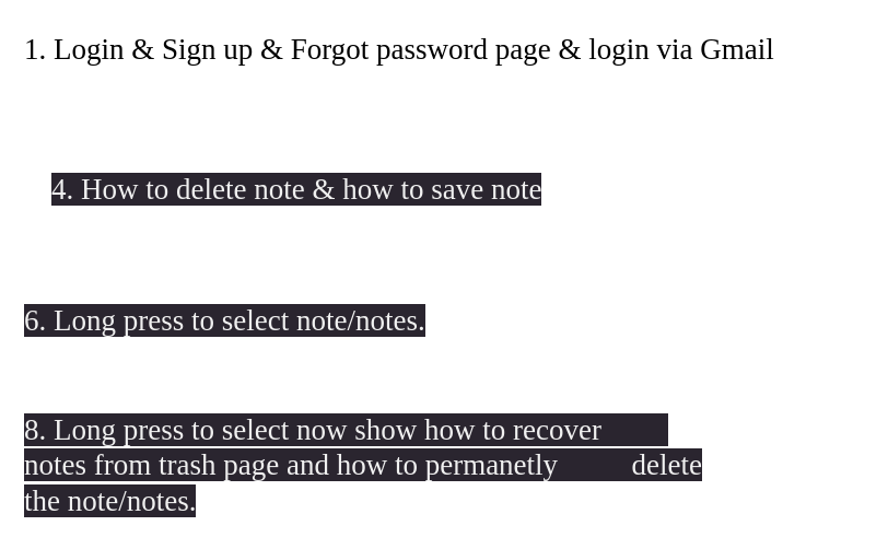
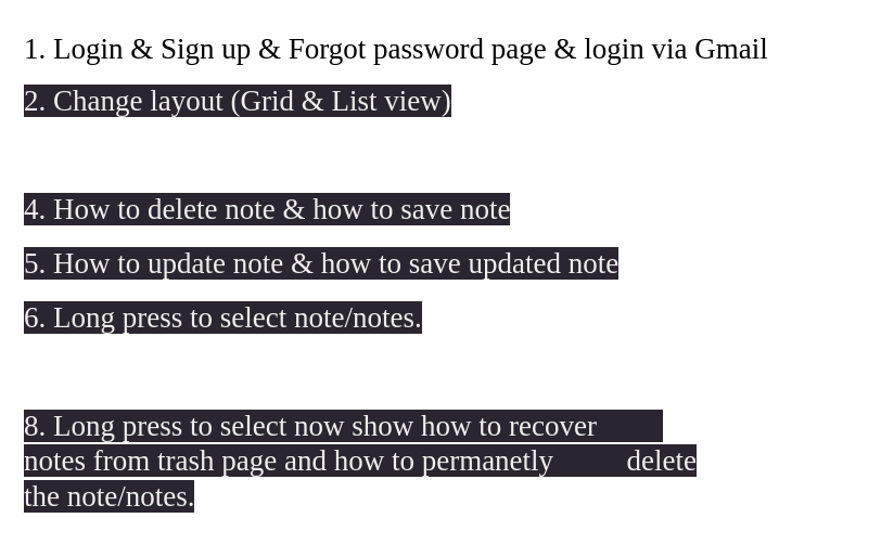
+ <mxCell id="3" value="&lt;span style=&quot;color: rgb(240, 240, 240); font-family: &amp;quot;Comic Sans MS&amp;quot;; font-size: 27px; font-style: normal; font-variant-ligatures: normal; font-variant-caps: normal; font-weight: 400; letter-spacing: normal; orphans: 2; text-indent: 0px; text-transform: none; widows: 2; word-spacing: 0px; -webkit-text-stroke-width: 0px; background-color: rgb(42, 37, 47); text-decoration-thickness: initial; text-decoration-style: initial; text-decoration-color: initial; float: none; display: inline !important;&quot;&gt;2. Change layout (Grid &amp;amp; List view)&lt;/span&gt;" style="text;whiteSpace=wrap;html=1;fontSize=27;fontFamily=Comic Sans MS;align=left;" vertex="1" parent="1"><mxGeometry x="20" y="70" width="560" height="40" as="geometry" /></mxCell>
- <mxCell id="4" value="&lt;span style=&quot;color: rgb(240, 240, 240); font-family: &amp;quot;Comic Sans MS&amp;quot;; font-size: 27px; font-style: normal; font-variant-ligatures: normal; font-variant-caps: normal; font-weight: 400; letter-spacing: normal; orphans: 2; text-indent: 0px; text-transform: none; widows: 2; word-spacing: 0px; -webkit-text-stroke-width: 0px; background-color: rgb(42, 37, 47); text-decoration-thickness: initial; text-decoration-style: initial; text-decoration-color: initial; float: none; display: inline !important;&quot;&gt;4. How to delete note &amp;amp; how to save note&lt;/span&gt;" style="text;whiteSpace=wrap;html=1;fontSize=27;fontFamily=Comic Sans MS;align=left;" vertex="1" parent="1"><mxGeometry x="45" y="150" width="580" height="50" as="geometry" /></mxCell>
+ <mxCell id="4" value="&lt;span style=&quot;color: rgb(240, 240, 240); font-family: &amp;quot;Comic Sans MS&amp;quot;; font-size: 27px; font-style: normal; font-variant-ligatures: normal; font-variant-caps: normal; font-weight: 400; letter-spacing: normal; orphans: 2; text-indent: 0px; text-transform: none; widows: 2; word-spacing: 0px; -webkit-text-stroke-width: 0px; background-color: rgb(42, 37, 47); text-decoration-thickness: initial; text-decoration-style: initial; text-decoration-color: initial; float: none; display: inline !important;&quot;&gt;4. How to delete note &amp;amp; how to save note&lt;/span&gt;" style="text;whiteSpace=wrap;html=1;fontSize=27;fontFamily=Comic Sans MS;align=left;" vertex="1" parent="1"><mxGeometry x="20" y="170" width="580" height="50" as="geometry" /></mxCell>
+ <mxCell id="5" value="&lt;span style=&quot;color: rgb(240, 240, 240); font-family: &amp;quot;Comic Sans MS&amp;quot;; font-size: 27px; font-style: normal; font-variant-ligatures: normal; font-variant-caps: normal; font-weight: 400; letter-spacing: normal; orphans: 2; text-indent: 0px; text-transform: none; widows: 2; word-spacing: 0px; -webkit-text-stroke-width: 0px; background-color: rgb(42, 37, 47); text-decoration-thickness: initial; text-decoration-style: initial; text-decoration-color: initial; float: none; display: inline !important;&quot;&gt;5. How to update note &amp;amp; how to save updated note&lt;/span&gt;" style="text;whiteSpace=wrap;html=1;fontSize=27;fontFamily=Comic Sans MS;align=left;" vertex="1" parent="1"><mxGeometry x="20" y="220" width="650" height="50" as="geometry" /></mxCell>
